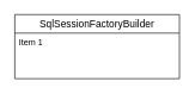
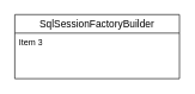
- <mxCell id="3" value="Item 1&lt;br&gt;&lt;br&gt;" style="text;strokeColor=none;fillColor=none;spacingLeft=4;spacingRight=4;overflow=hidden;rotatable=0;points=[[0,0.5],[1,0.5]];portConstraint=eastwest;fontSize=12;whiteSpace=wrap;html=1;" vertex="1" parent="2"><mxGeometry y="26" width="230" height="64" as="geometry" /></mxCell>
+ <mxCell id="3" value="Item 3&lt;br&gt;&lt;br&gt;" style="text;strokeColor=none;fillColor=none;spacingLeft=4;spacingRight=4;overflow=hidden;rotatable=0;points=[[0,0.5],[1,0.5]];portConstraint=eastwest;fontSize=12;whiteSpace=wrap;html=1;" vertex="1" parent="2"><mxGeometry y="26" width="230" height="64" as="geometry" /></mxCell>
